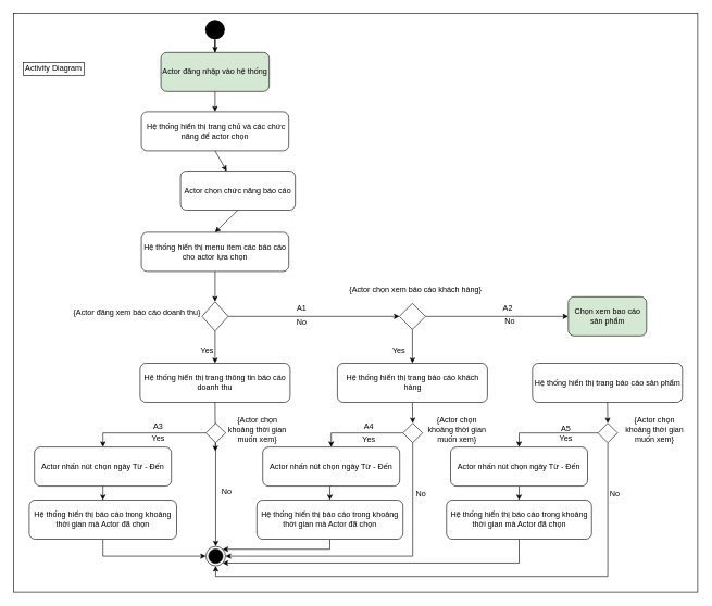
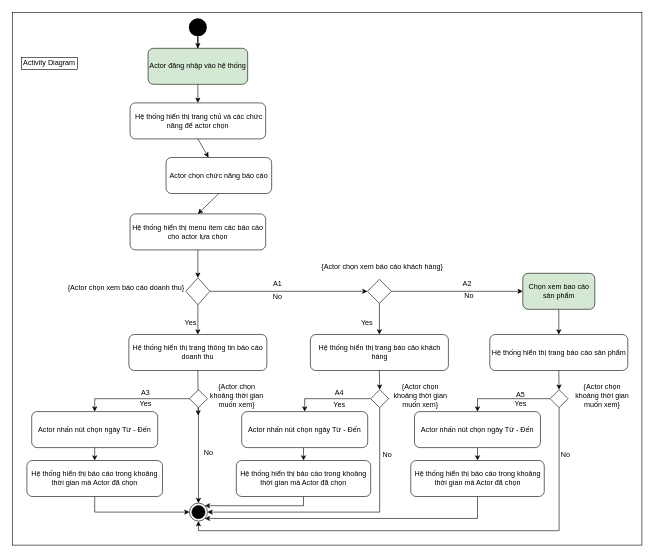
- <mxCell id="39" value="{Actor đăng xem báo cáo doanh thu}" style="text;html=1;strokeColor=none;fillColor=none;align=center;verticalAlign=middle;whiteSpace=wrap;rounded=0;" parent="1" vertex="1"><mxGeometry x="105.44" y="470" width="209" height="20" as="geometry" /></mxCell>
+ <mxCell id="39" value="{Actor chọn xem báo cáo doanh thu}" style="text;html=1;strokeColor=none;fillColor=none;align=center;verticalAlign=middle;whiteSpace=wrap;rounded=0;" parent="1" vertex="1"><mxGeometry x="105.44" y="470" width="209" height="20" as="geometry" /></mxCell>
+ <mxCell id="17" style="edgeStyle=orthogonalEdgeStyle;rounded=0;orthogonalLoop=1;jettySize=auto;html=1;exitX=0.5;exitY=1;exitDx=0;exitDy=0;" parent="1" source="18" target="45" edge="1"><mxGeometry relative="1" as="geometry" /></mxCell>
